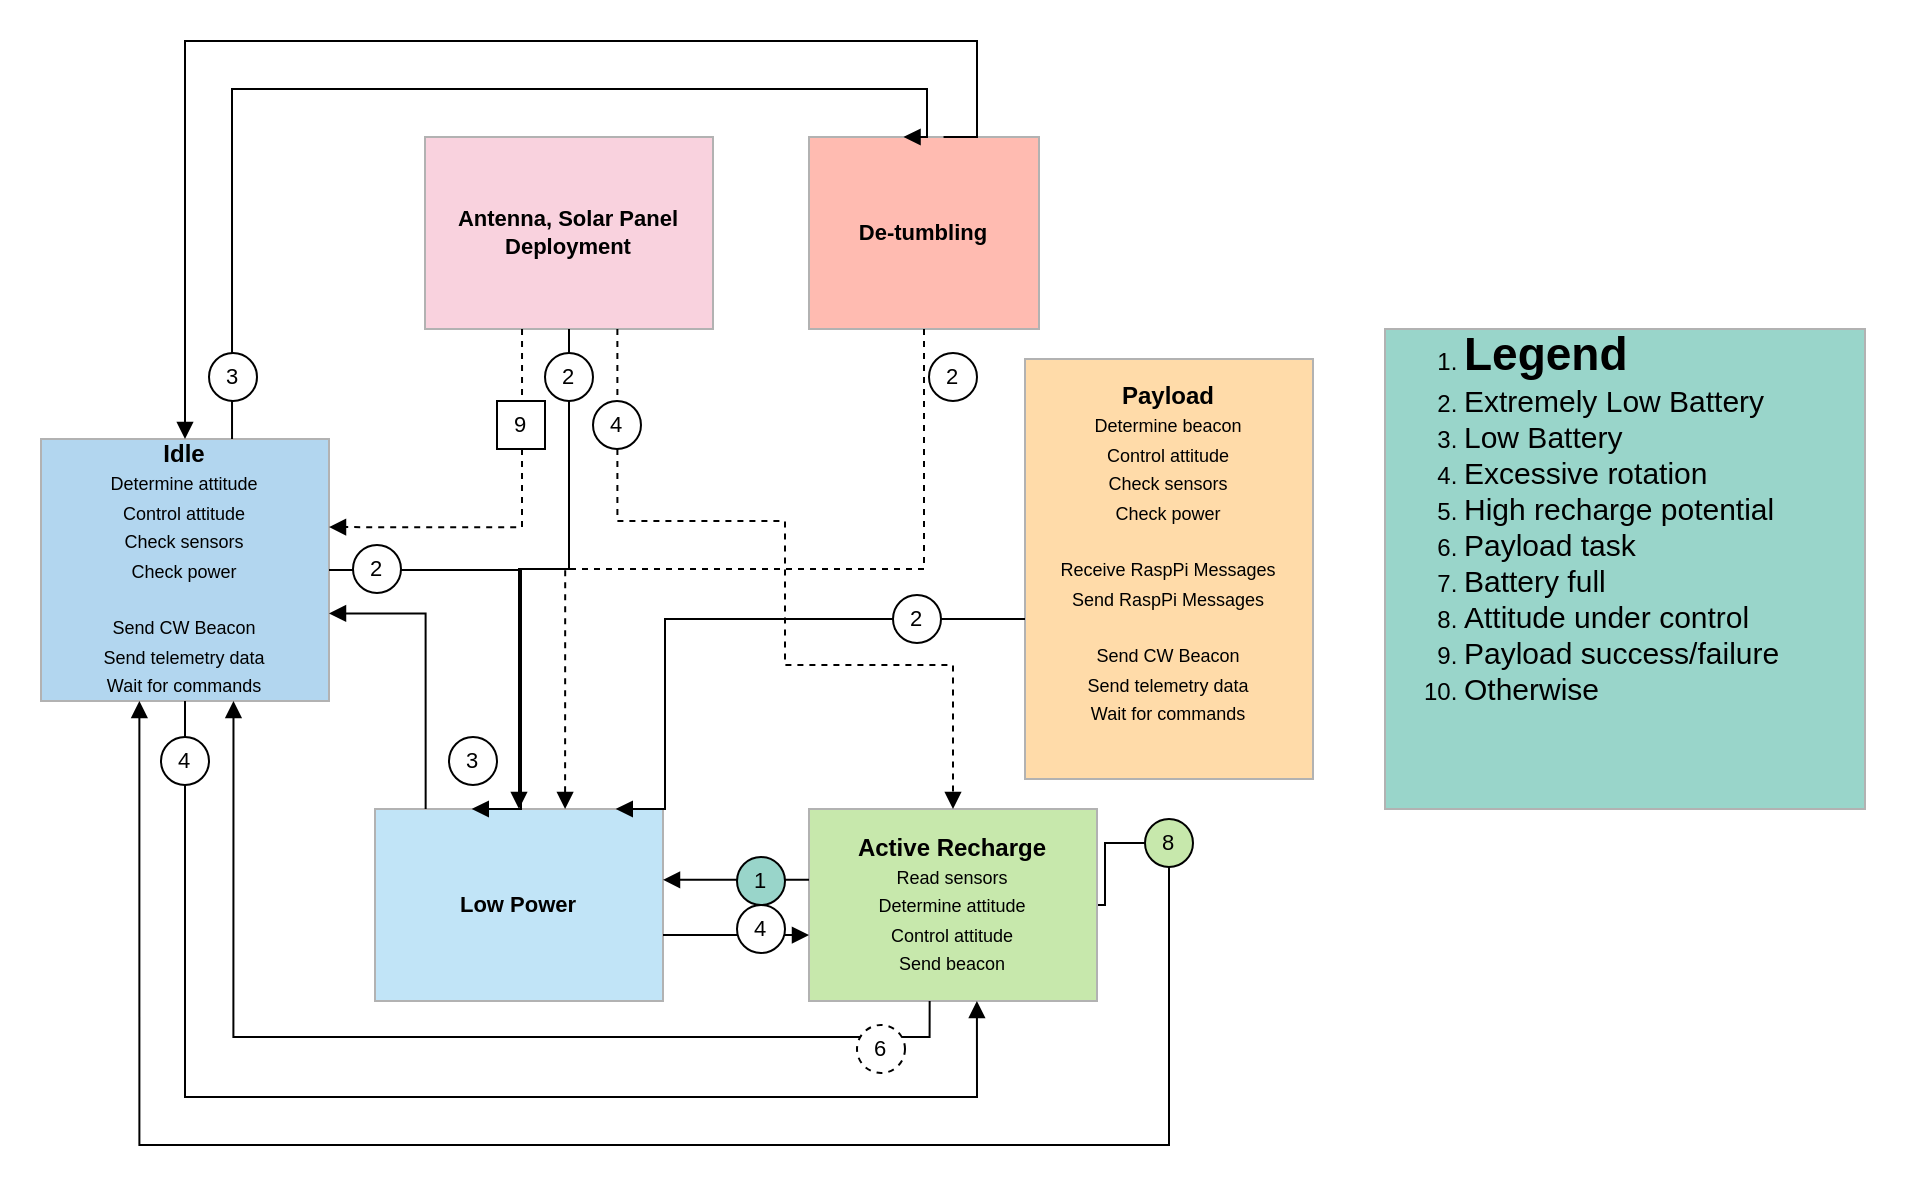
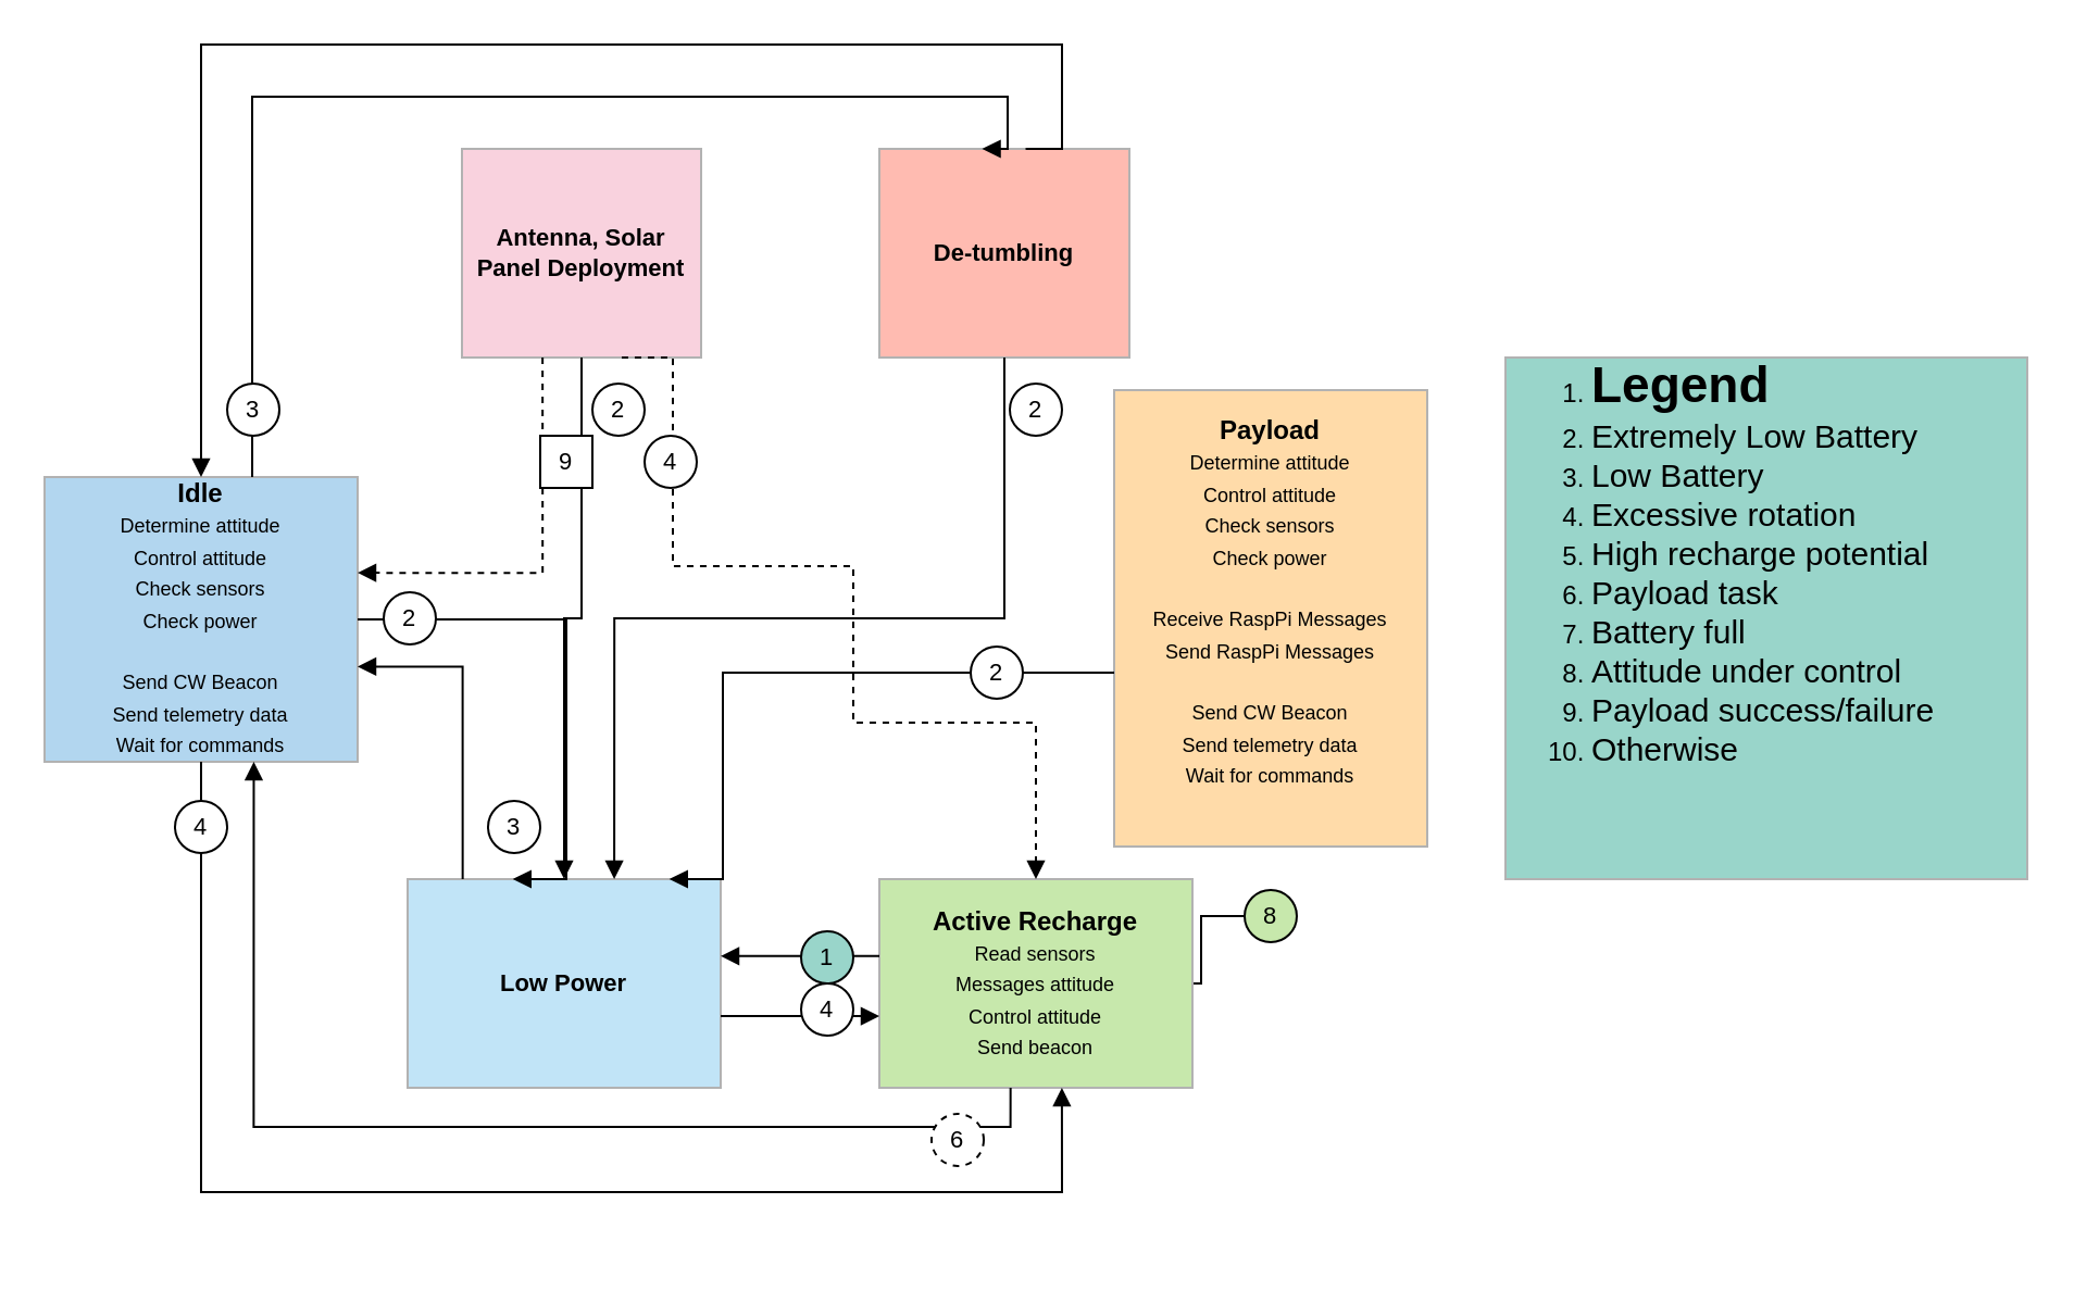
- <mxCell id="6" value="Antenna, Solar Panel Deployment" style="html=1;whiteSpace=wrap;;whiteSpace=wrap;fontSize=11;fontColor=#000000;fontStyle=1;spacing=3;strokeColor=#b2b2b2;strokeOpacity=100;fillOpacity=100;fillColor=#f9d2de;" parent="4" vertex="1" zOrder="13"><mxGeometry x="212" y="68" width="144" height="96" as="geometry" /></mxCell>
+ <mxCell id="6" value="Antenna, Solar Panel Deployment" style="html=1;whiteSpace=wrap;;whiteSpace=wrap;fontSize=11;fontColor=#000000;fontStyle=1;spacing=3;strokeColor=#b2b2b2;strokeOpacity=100;fillOpacity=100;fillColor=#f9d2de;" parent="4" vertex="1" zOrder="13"><mxGeometry x="212" y="68" width="110" height="96" as="geometry" /></mxCell>
- <mxCell id="22" value="" style="html=1;jettySize=18;whiteSpace=wrap;fontSize=11;strokeOpacity=100;rounded=1;arcSize=0;edgeStyle=orthogonalEdgeStyle;startArrow=none;endArrow=block;endFill=1;exitX=0.5;exitY=1.006;exitPerimeter=1;entryX=0.662;entryY=-0.006;entryPerimeter=1;dashed=1;" parent="4" source="5" target="8" edge="1"><mxGeometry width="100" height="100" relative="1" as="geometry"><Array as="points" /></mxGeometry></mxCell>
+ <mxCell id="22" value="" style="html=1;jettySize=18;whiteSpace=wrap;fontSize=11;strokeOpacity=100;rounded=1;arcSize=0;edgeStyle=orthogonalEdgeStyle;startArrow=none;;endArrow=block;endFill=1;;exitX=0.5;exitY=1.006;exitPerimeter=1;entryX=0.662;entryY=-0.006;entryPerimeter=1;" parent="4" source="5" target="8" edge="1"><mxGeometry width="100" height="100" relative="1" as="geometry"><Array as="points" /></mxGeometry></mxCell>
- <mxCell id="9" value="&lt;span style=&quot;color:#000000;font-weight: bold;&quot;&gt;Payload&#10;&lt;/span&gt;&lt;span style=&quot;font-size:9px;color:#000000;&quot;&gt;Determine beacon&#10;Control attitude&#10;Check sensors&#10;Check power&#10;&#10;Receive RaspPi Messages&#10;Send RaspPi Messages&#10;&#10;Send CW Beacon&#10;Send telemetry data&#10;Wait for commands&#10;&#10;&lt;/span&gt;" style="html=1;whiteSpace=wrap;;whiteSpace=wrap;overflow=width;spacing=3;strokeColor=#b2b2b2;strokeOpacity=100;fillOpacity=100;fillColor=#ffdba9;" parent="4" vertex="1" zOrder="18"><mxGeometry x="512" y="179" width="144" height="210" as="geometry" /></mxCell>
+ <mxCell id="9" value="&lt;span style=&quot;color:#000000;font-weight: bold;&quot;&gt;Payload&#10;&lt;/span&gt;&lt;span style=&quot;font-size:9px;color:#000000;&quot;&gt;Determine attitude&#10;Control attitude&#10;Check sensors&#10;Check power&#10;&#10;Receive RaspPi Messages&#10;Send RaspPi Messages&#10;&#10;Send CW Beacon&#10;Send telemetry data&#10;Wait for commands&#10;&#10;&lt;/span&gt;" style="html=1;whiteSpace=wrap;;whiteSpace=wrap;overflow=width;spacing=3;strokeColor=#b2b2b2;strokeOpacity=100;fillOpacity=100;fillColor=#ffdba9;" parent="4" vertex="1" zOrder="18"><mxGeometry x="512" y="179" width="144" height="210" as="geometry" /></mxCell>
- <mxCell id="10" value="&lt;span style=&quot;color:#000000;font-weight: bold;&quot;&gt;Active Recharge&#10;&lt;/span&gt;&lt;span style=&quot;font-size:9px;color:#000000;&quot;&gt;Read sensors&#10;Determine attitude&#10;Control attitude&#10;Send beacon&lt;/span&gt;" style="html=1;whiteSpace=wrap;;whiteSpace=wrap;overflow=width;spacing=3;strokeColor=#b2b2b2;strokeOpacity=100;fillOpacity=100;fillColor=#c7e8ac;" parent="4" vertex="1" zOrder="20"><mxGeometry x="404" y="404" width="144" height="96" as="geometry" /></mxCell>
+ <mxCell id="10" value="&lt;span style=&quot;color:#000000;font-weight: bold;&quot;&gt;Active Recharge&#10;&lt;/span&gt;&lt;span style=&quot;font-size:9px;color:#000000;&quot;&gt;Read sensors&#10;Messages attitude&#10;Control attitude&#10;Send beacon&lt;/span&gt;" style="html=1;whiteSpace=wrap;;whiteSpace=wrap;overflow=width;spacing=3;strokeColor=#b2b2b2;strokeOpacity=100;fillOpacity=100;fillColor=#c7e8ac;" parent="4" vertex="1" zOrder="20"><mxGeometry x="404" y="404" width="144" height="96" as="geometry" /></mxCell>
- <mxCell id="27" value="" style="html=1;jettySize=18;whiteSpace=wrap;fontSize=11;strokeOpacity=100;rounded=1;arcSize=0;edgeStyle=orthogonalEdgeStyle;startArrow=none;;endArrow=block;endFill=1;;entryX=0.34;entryY=1.005;entryPerimeter=1;exitX=0.5;exitY=1;exitDx=0;exitDy=0;" parent="4" source="3" target="7" edge="1"><mxGeometry width="100" height="100" relative="1" as="geometry"><Array as="points"><mxPoint x="584" y="572" /><mxPoint x="69" y="572" /></Array><mxPoint x="584" y="439" as="sourcePoint" /></mxGeometry></mxCell>
